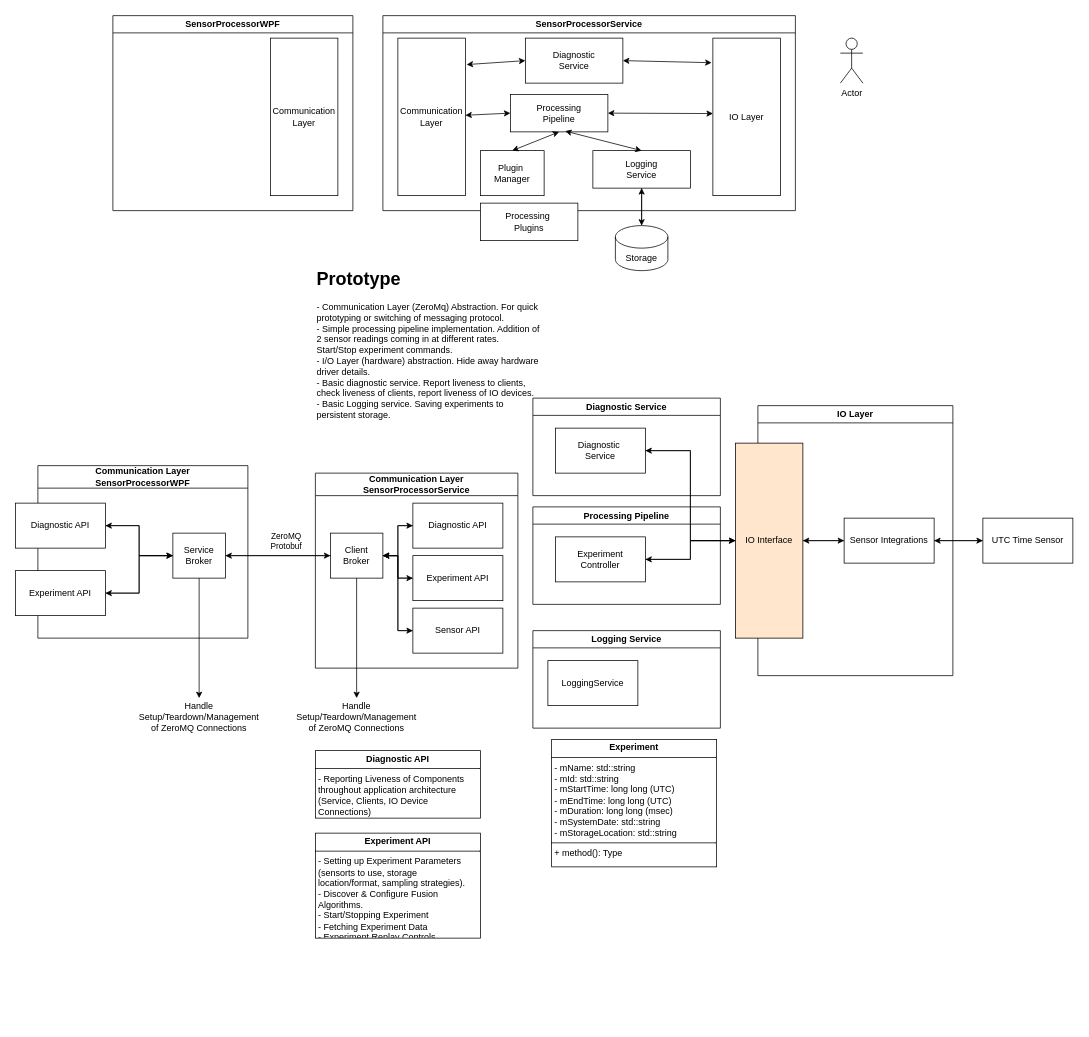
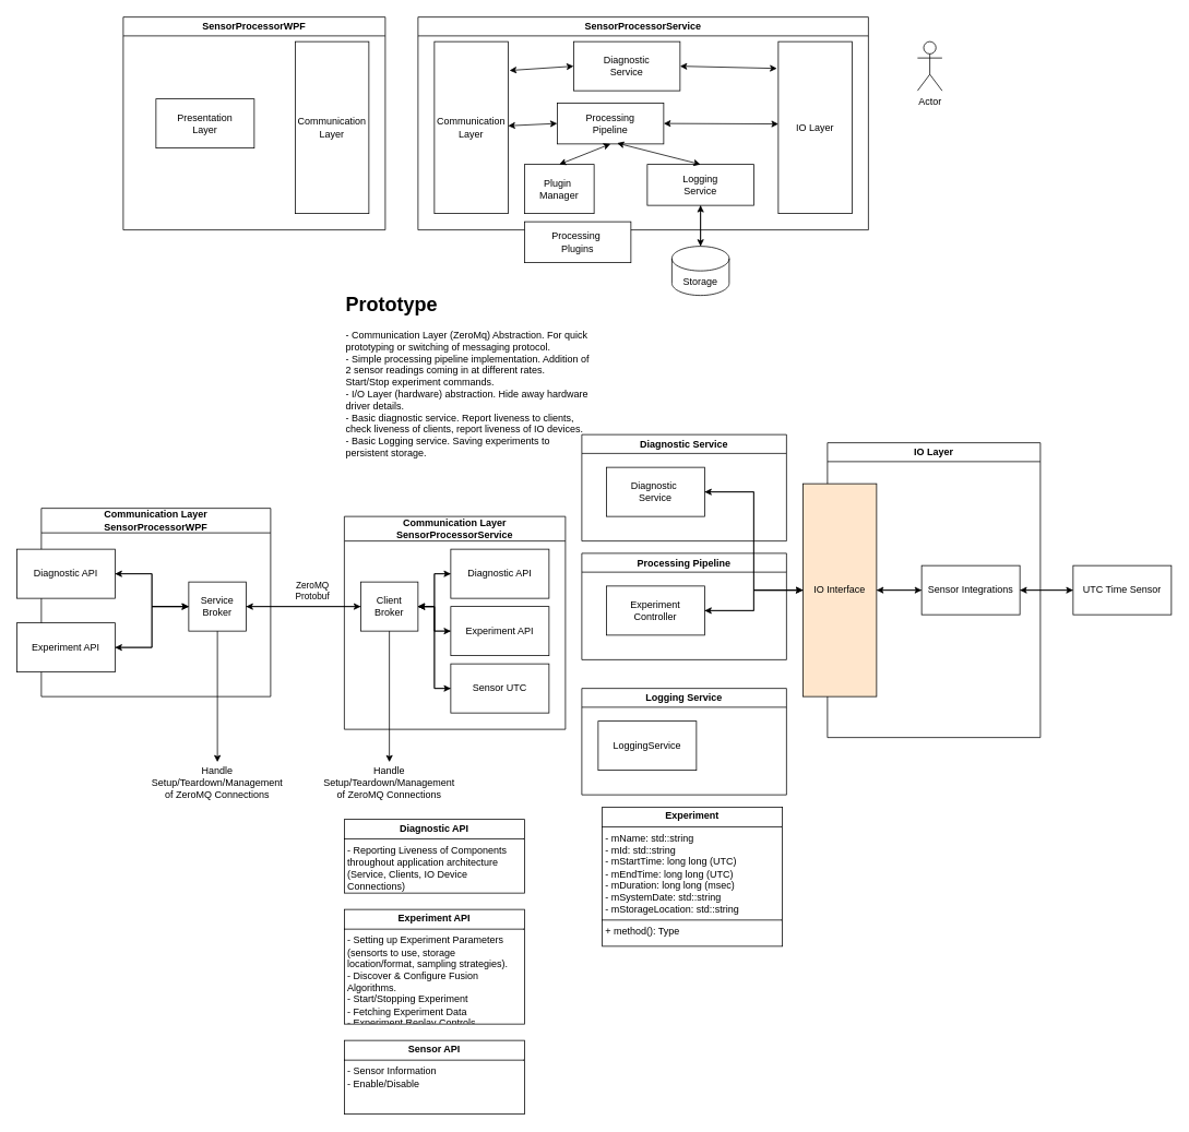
+ <mxCell id="4" value="Presentation&lt;div&gt;Layer&lt;/div&gt;" style="rounded=0;whiteSpace=wrap;html=1;" parent="2" vertex="1"><mxGeometry x="40" y="100" width="120" height="60" as="geometry" /></mxCell>
- <mxCell id="34" value="Sensor API" style="rounded=0;whiteSpace=wrap;html=1;" parent="24" vertex="1"><mxGeometry x="130" y="180" width="120" height="60" as="geometry" /></mxCell>
+ <mxCell id="34" value="Sensor UTC" style="rounded=0;whiteSpace=wrap;html=1;" parent="24" vertex="1"><mxGeometry x="130" y="180" width="120" height="60" as="geometry" /></mxCell>
+ <mxCell id="67" value="&lt;p style=&quot;margin:0px;margin-top:4px;text-align:center;&quot;&gt;&lt;b&gt;Sensor API&lt;/b&gt;&lt;/p&gt;&lt;hr size=&quot;1&quot; style=&quot;border-style:solid;&quot;&gt;&lt;p style=&quot;margin:0px;margin-left:4px;&quot;&gt;- Sensor Information&lt;/p&gt;&lt;p style=&quot;margin:0px;margin-left:4px;&quot;&gt;- Enable/Disable&lt;/p&gt;&lt;p style=&quot;margin:0px;margin-left:4px;&quot;&gt;&lt;br&gt;&lt;/p&gt;" style="verticalAlign=top;align=left;overflow=fill;html=1;whiteSpace=wrap;" parent="1" vertex="1"><mxGeometry x="420" y="1270" width="220" height="90" as="geometry" /></mxCell>
